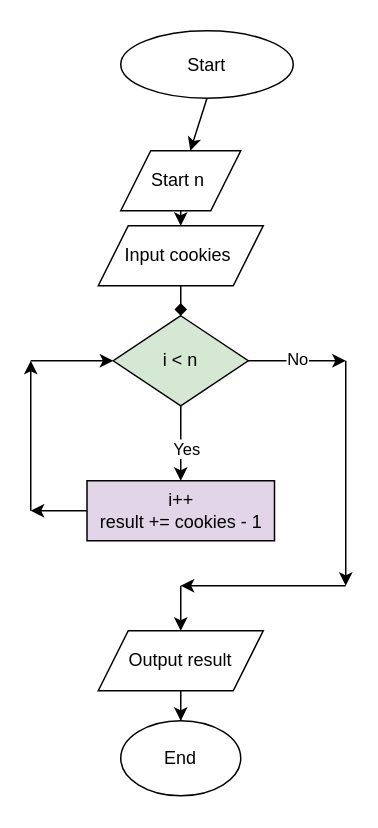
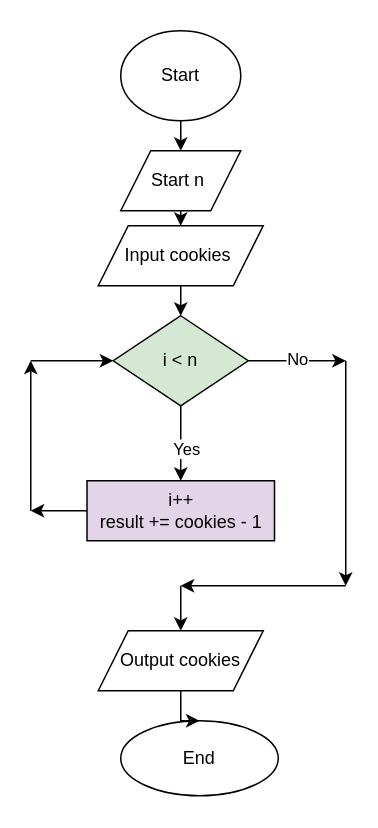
- <mxCell id="2" value="Start" style="ellipse;whiteSpace=wrap;html=1;" vertex="1" parent="1"><mxGeometry x="80" y="20" width="115" height="45" as="geometry" /></mxCell>
+ <mxCell id="2" value="Start" style="ellipse;whiteSpace=wrap;html=1;" vertex="1" parent="1"><mxGeometry x="80" y="20" width="80" height="60" as="geometry" /></mxCell>
- <mxCell id="21" value="" style="endArrow=diamond;html=1;rounded=0;exitX=0.5;exitY=1;exitDx=0;exitDy=0;entryX=0.5;entryY=0;entryDx=0;entryDy=0;" edge="1" parent="1" source="6" target="5"><mxGeometry width="50" height="50" relative="1" as="geometry"><mxPoint x="350" y="180" as="sourcePoint" /><mxPoint x="400" y="130" as="targetPoint" /></mxGeometry></mxCell>
+ <mxCell id="21" value="" style="endArrow=classic;html=1;rounded=0;exitX=0.5;exitY=1;exitDx=0;exitDy=0;entryX=0.5;entryY=0;entryDx=0;entryDy=0;" edge="1" parent="1" source="6" target="5"><mxGeometry width="50" height="50" relative="1" as="geometry"><mxPoint x="350" y="180" as="sourcePoint" /><mxPoint x="400" y="130" as="targetPoint" /></mxGeometry></mxCell>
- <mxCell id="19" value="Output result" style="shape=parallelogram;perimeter=parallelogramPerimeter;whiteSpace=wrap;html=1;fixedSize=1;" vertex="1" parent="1"><mxGeometry x="65" y="420" width="110" height="40" as="geometry" /></mxCell>
+ <mxCell id="19" value="Output cookies" style="shape=parallelogram;perimeter=parallelogramPerimeter;whiteSpace=wrap;html=1;fixedSize=1;" vertex="1" parent="1"><mxGeometry x="65" y="420" width="110" height="40" as="geometry" /></mxCell>
- <mxCell id="3" value="End" style="ellipse;whiteSpace=wrap;html=1;" vertex="1" parent="1"><mxGeometry x="80" y="480" width="80" height="50" as="geometry" /></mxCell>
+ <mxCell id="3" value="End" style="ellipse;whiteSpace=wrap;html=1;" vertex="1" parent="1"><mxGeometry x="80" y="480" width="105" height="50" as="geometry" /></mxCell>
